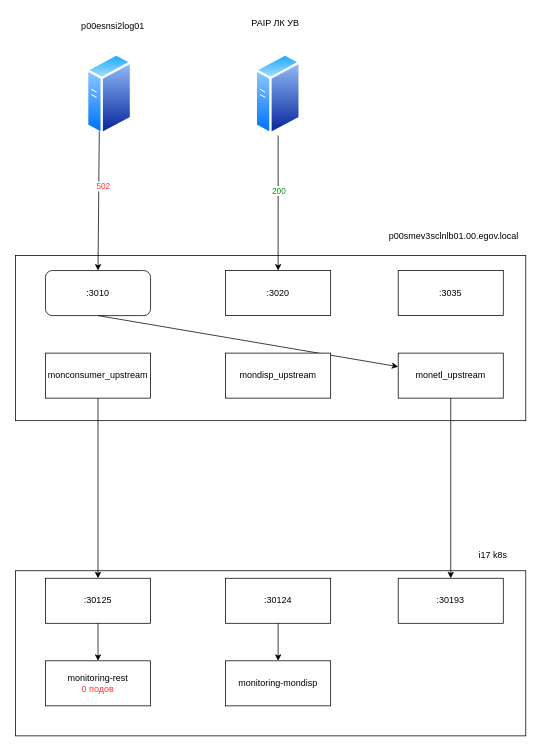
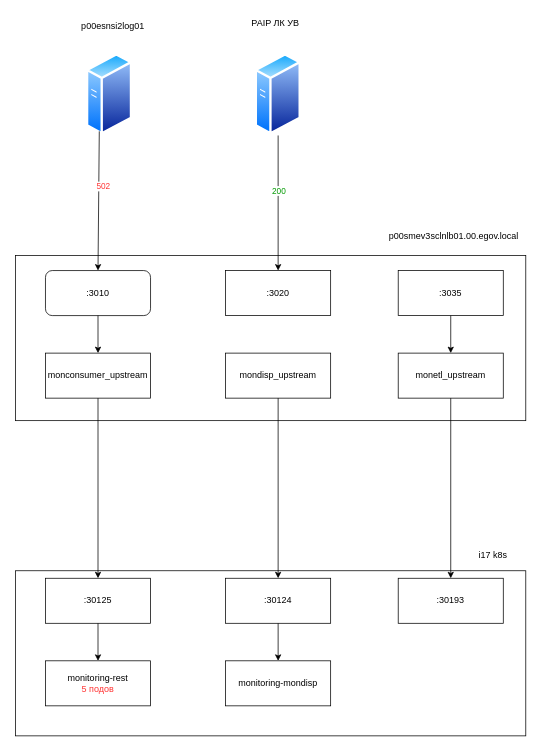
+ <mxCell id="20" value="" style="endArrow=classic;html=1;rounded=0;exitX=0.5;exitY=1;exitDx=0;exitDy=0;entryX=0.5;entryY=0;entryDx=0;entryDy=0;" edge="1" parent="1" source="17" target="18"><mxGeometry width="50" height="50" relative="1" as="geometry"><mxPoint x="780" y="680" as="sourcePoint" /><mxPoint x="830" y="630" as="targetPoint" /></mxGeometry></mxCell>
- <mxCell id="8" value="" style="endArrow=classic;html=1;rounded=0;exitX=0.5;exitY=1;exitDx=0;exitDy=0;" edge="1" parent="1" source="4" target="18"><mxGeometry width="50" height="50" relative="1" as="geometry"><mxPoint x="310" y="680" as="sourcePoint" /><mxPoint x="360" y="630" as="targetPoint" /></mxGeometry></mxCell>
+ <mxCell id="8" value="" style="endArrow=classic;html=1;rounded=0;exitX=0.5;exitY=1;exitDx=0;exitDy=0;entryX=0.5;entryY=0;entryDx=0;entryDy=0;" edge="1" parent="1" source="4" target="5"><mxGeometry width="50" height="50" relative="1" as="geometry"><mxPoint x="310" y="680" as="sourcePoint" /><mxPoint x="360" y="630" as="targetPoint" /></mxGeometry></mxCell>
+ <mxCell id="15" value="" style="endArrow=classic;html=1;rounded=0;exitX=0.5;exitY=1;exitDx=0;exitDy=0;entryX=0.5;entryY=0;entryDx=0;entryDy=0;" edge="1" parent="1" source="12" target="13"><mxGeometry width="50" height="50" relative="1" as="geometry"><mxPoint x="550" y="680" as="sourcePoint" /><mxPoint x="600" y="630" as="targetPoint" /></mxGeometry></mxCell>
- <mxCell id="7" value="monitoring-rest&lt;br&gt;&lt;font color=&quot;#ff3333&quot;&gt;0 подов&lt;/font&gt;" style="rounded=0;whiteSpace=wrap;html=1;" vertex="1" parent="1"><mxGeometry x="60" y="880" width="140" height="60" as="geometry" /></mxCell>
+ <mxCell id="7" value="monitoring-rest&lt;br&gt;&lt;font color=&quot;#ff3333&quot;&gt;5 подов&lt;/font&gt;" style="rounded=0;whiteSpace=wrap;html=1;" vertex="1" parent="1"><mxGeometry x="60" y="880" width="140" height="60" as="geometry" /></mxCell>
